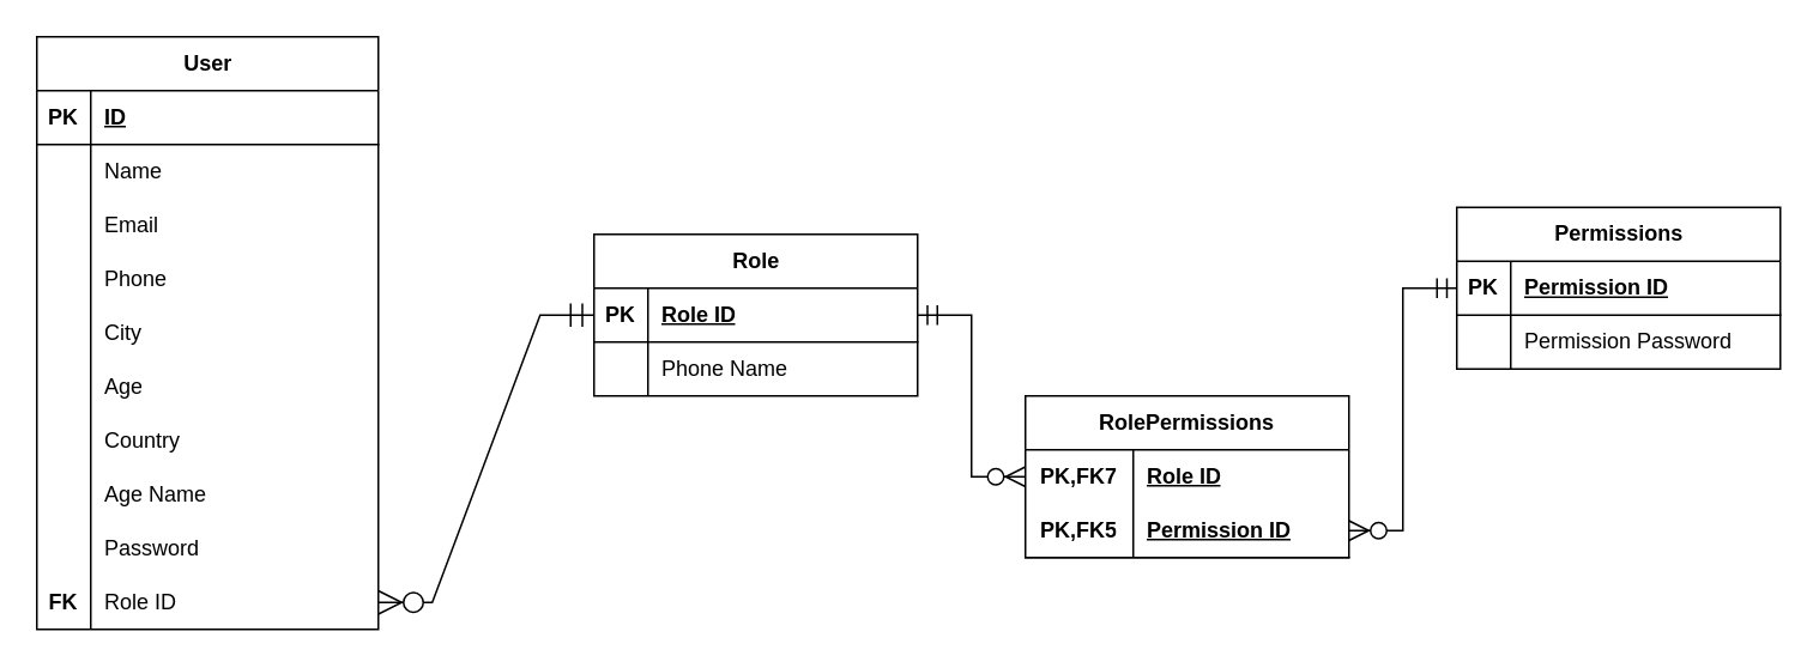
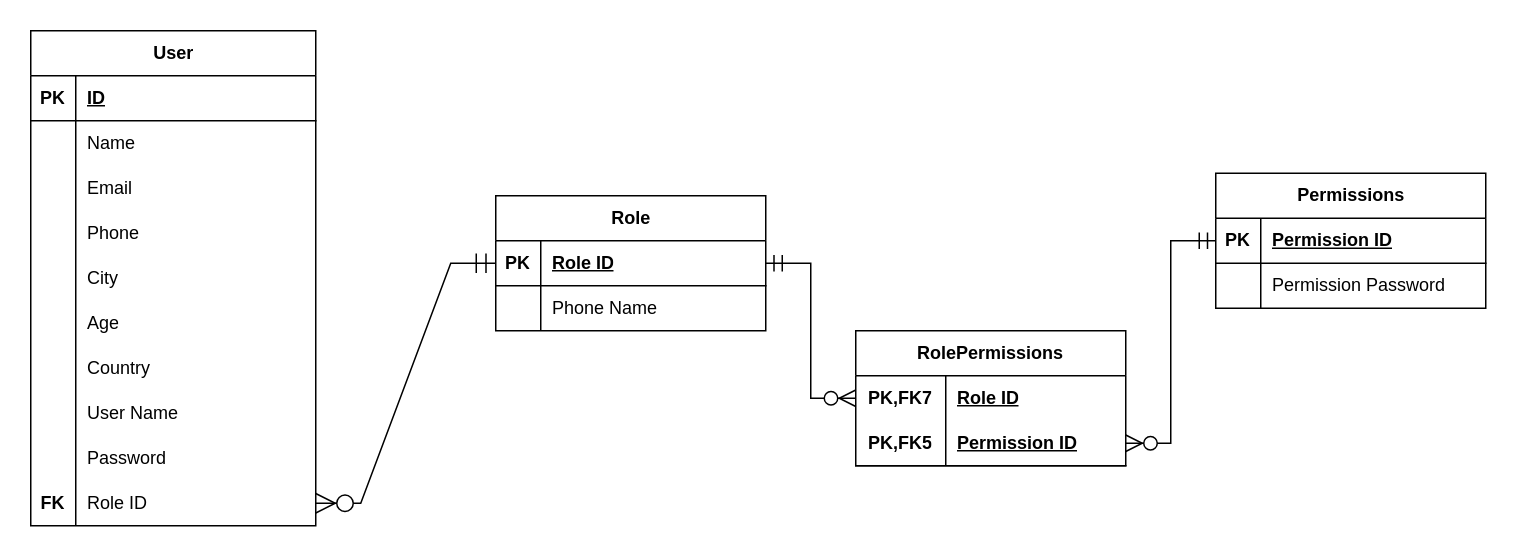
- <mxCell id="47" value="Age Name" style="shape=partialRectangle;connectable=0;fillColor=none;top=0;left=0;bottom=0;right=0;align=left;spacingLeft=6;overflow=hidden;whiteSpace=wrap;html=1;" parent="45" vertex="1"><mxGeometry x="30" width="160" height="30" as="geometry"><mxRectangle width="160" height="30" as="alternateBounds" /></mxGeometry></mxCell>
+ <mxCell id="47" value="User Name" style="shape=partialRectangle;connectable=0;fillColor=none;top=0;left=0;bottom=0;right=0;align=left;spacingLeft=6;overflow=hidden;whiteSpace=wrap;html=1;" parent="45" vertex="1"><mxGeometry x="30" width="160" height="30" as="geometry"><mxRectangle width="160" height="30" as="alternateBounds" /></mxGeometry></mxCell>
